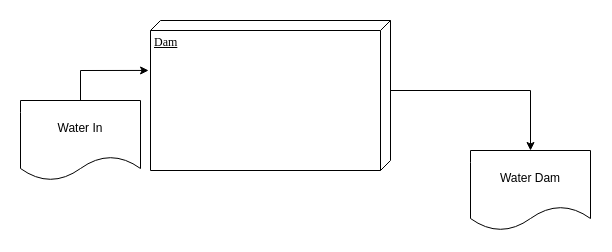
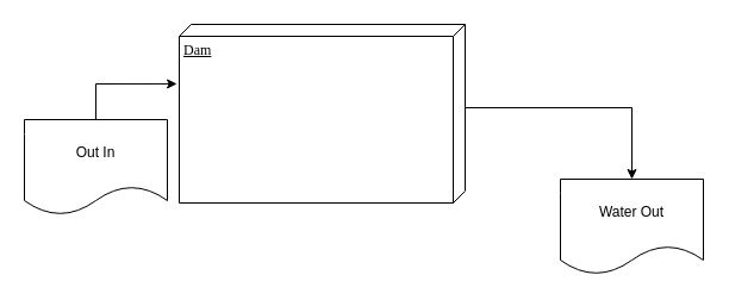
- <mxCell id="3" value="Water In" style="shape=document;whiteSpace=wrap;html=1;boundedLbl=1;" vertex="1" parent="1"><mxGeometry x="20" y="100" width="120" height="80" as="geometry" /></mxCell>
+ <mxCell id="3" value="Out In" style="shape=document;whiteSpace=wrap;html=1;boundedLbl=1;" vertex="1" parent="1"><mxGeometry x="20" y="100" width="120" height="80" as="geometry" /></mxCell>
- <mxCell id="4" value="Water Dam" style="shape=document;whiteSpace=wrap;html=1;boundedLbl=1;" vertex="1" parent="1"><mxGeometry x="470" y="150" width="120" height="80" as="geometry" /></mxCell>
+ <mxCell id="4" value="Water Out" style="shape=document;whiteSpace=wrap;html=1;boundedLbl=1;" vertex="1" parent="1"><mxGeometry x="470" y="150" width="120" height="80" as="geometry" /></mxCell>
